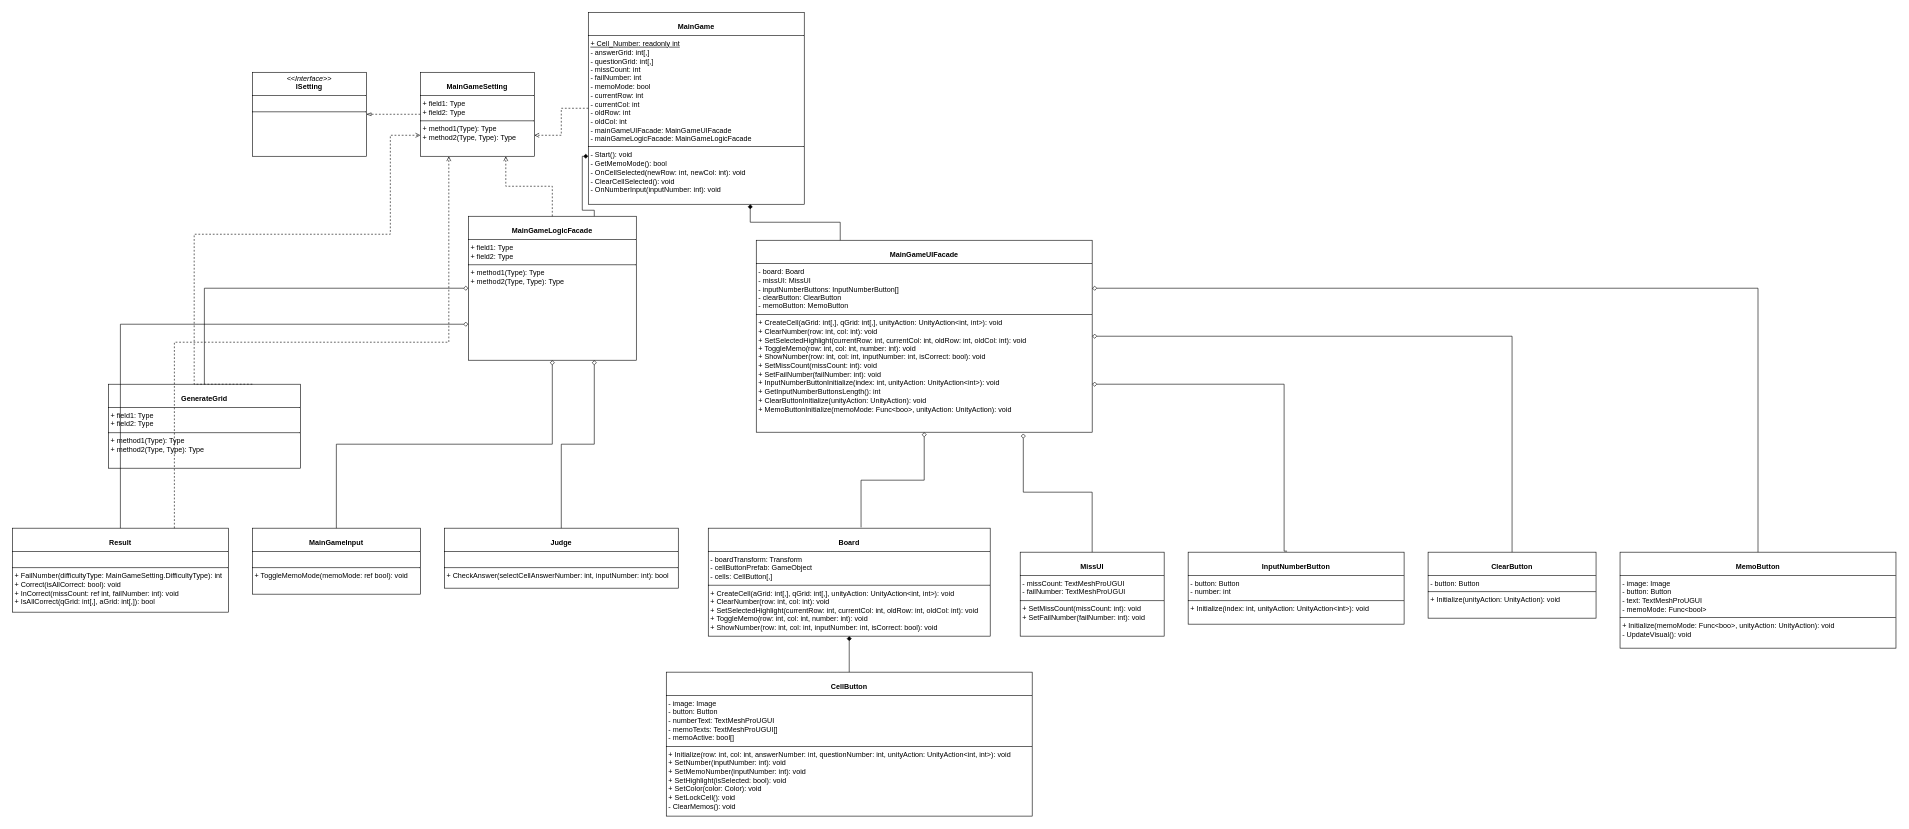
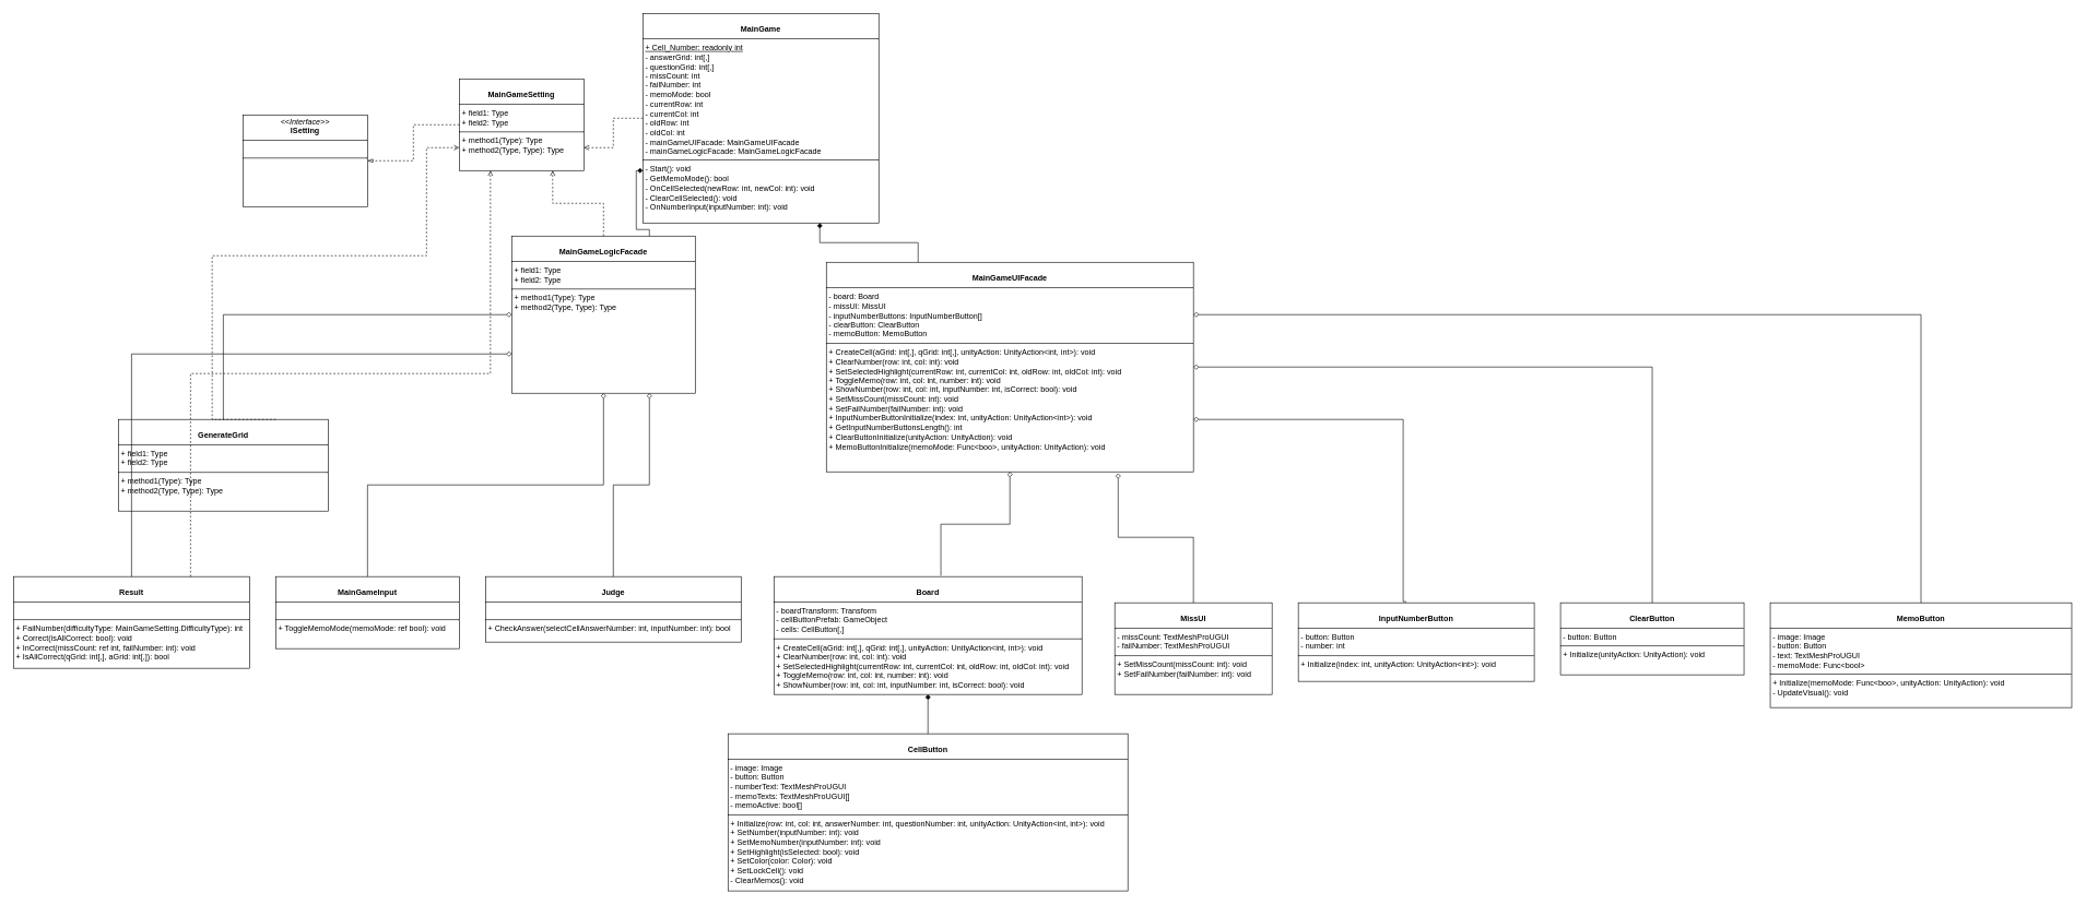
- <mxCell id="8" value="&lt;p style=&quot;margin:0px;margin-top:4px;text-align:center;&quot;&gt;&lt;i&gt;&amp;lt;&amp;lt;Interface&amp;gt;&amp;gt;&lt;/i&gt;&lt;br&gt;&lt;b&gt;ISetting&lt;/b&gt;&lt;/p&gt;&lt;hr size=&quot;1&quot; style=&quot;border-style:solid;&quot;&gt;&lt;p style=&quot;margin:0px;margin-left:4px;&quot;&gt;&lt;br&gt;&lt;/p&gt;&lt;hr size=&quot;1&quot; style=&quot;border-style:solid;&quot;&gt;&lt;p style=&quot;margin:0px;margin-left:4px;&quot;&gt;&lt;br&gt;&lt;/p&gt;" style="verticalAlign=top;align=left;overflow=fill;html=1;whiteSpace=wrap;" parent="1" vertex="1"><mxGeometry x="420" y="120" width="190" height="140" as="geometry" /></mxCell>
+ <mxCell id="8" value="&lt;p style=&quot;margin:0px;margin-top:4px;text-align:center;&quot;&gt;&lt;i&gt;&amp;lt;&amp;lt;Interface&amp;gt;&amp;gt;&lt;/i&gt;&lt;br&gt;&lt;b&gt;ISetting&lt;/b&gt;&lt;/p&gt;&lt;hr size=&quot;1&quot; style=&quot;border-style:solid;&quot;&gt;&lt;p style=&quot;margin:0px;margin-left:4px;&quot;&gt;&lt;br&gt;&lt;/p&gt;&lt;hr size=&quot;1&quot; style=&quot;border-style:solid;&quot;&gt;&lt;p style=&quot;margin:0px;margin-left:4px;&quot;&gt;&lt;br&gt;&lt;/p&gt;" style="verticalAlign=top;align=left;overflow=fill;html=1;whiteSpace=wrap;" parent="1" vertex="1"><mxGeometry x="370" y="175" width="190" height="140" as="geometry" /></mxCell>
